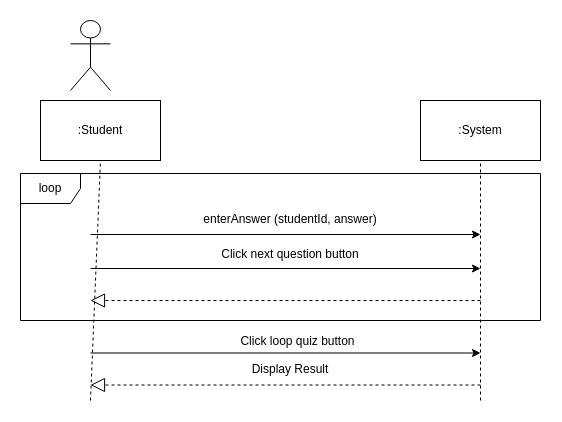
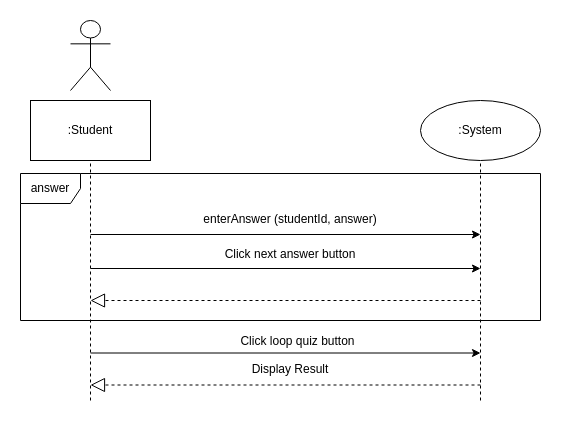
- <mxCell id="5" value=":Student" style="rounded=0;whiteSpace=wrap;html=1;" parent="1" vertex="1"><mxGeometry x="40" y="100" width="120" height="60" as="geometry" /></mxCell>
+ <mxCell id="5" value=":Student" style="rounded=0;whiteSpace=wrap;html=1;" parent="1" vertex="1"><mxGeometry x="30" y="100" width="120" height="60" as="geometry" /></mxCell>
- <mxCell id="6" value=":System" style="rounded=0;whiteSpace=wrap;html=1;" parent="1" vertex="1"><mxGeometry x="420" y="100" width="120" height="60" as="geometry" /></mxCell>
+ <mxCell id="6" value=":System" style="ellipse;whiteSpace=wrap;html=1;" parent="1" vertex="1"><mxGeometry x="420" y="100" width="120" height="60" as="geometry" /></mxCell>
- <mxCell id="2" value="loop" style="shape=umlFrame;whiteSpace=wrap;html=1;" parent="1" vertex="1"><mxGeometry x="20" y="173" width="520" height="147" as="geometry" /></mxCell>
+ <mxCell id="2" value="answer" style="shape=umlFrame;whiteSpace=wrap;html=1;" parent="1" vertex="1"><mxGeometry x="20" y="173" width="520" height="147" as="geometry" /></mxCell>
- <mxCell id="11" value="Click next question button" style="text;align=center;fontStyle=0;verticalAlign=middle;spacingLeft=3;spacingRight=3;strokeColor=none;rotatable=0;points=[[0,0.5],[1,0.5]];portConstraint=eastwest;fontSize=12;" parent="1" vertex="1"><mxGeometry x="250" y="252" width="80" as="geometry" /></mxCell>
+ <mxCell id="11" value="Click next answer button" style="text;align=center;fontStyle=0;verticalAlign=middle;spacingLeft=3;spacingRight=3;strokeColor=none;rotatable=0;points=[[0,0.5],[1,0.5]];portConstraint=eastwest;fontSize=12;" parent="1" vertex="1"><mxGeometry x="250" y="252" width="80" as="geometry" /></mxCell>
